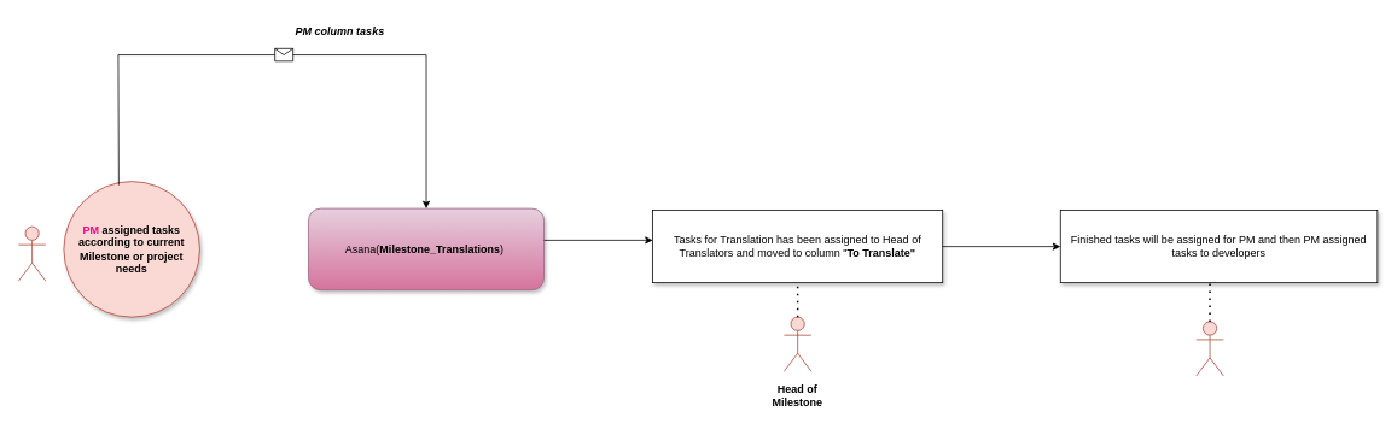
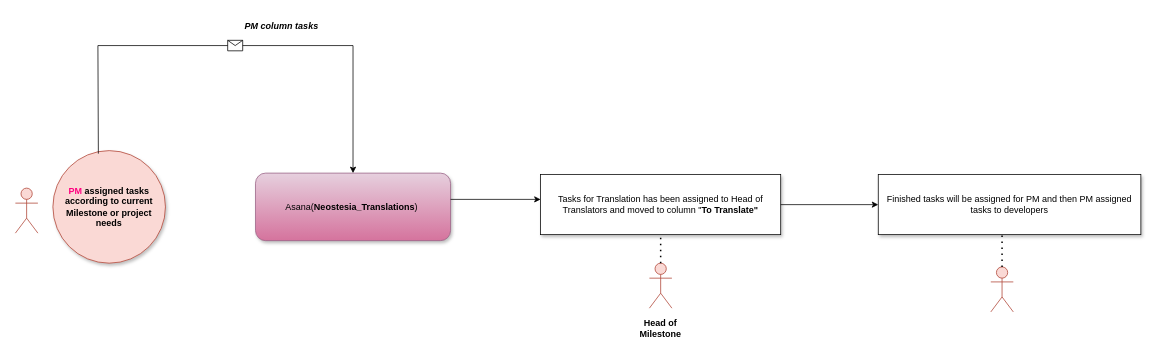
- <mxCell id="2" value="Asana(&lt;b&gt;Milestone_Translations&lt;/b&gt;)&amp;nbsp;" style="rounded=1;whiteSpace=wrap;html=1;fillColor=#e6d0de;strokeColor=#996185;shadow=1;gradientColor=#d5739d;" parent="1" vertex="1"><mxGeometry x="340" y="230" width="260" height="90" as="geometry" /></mxCell>
+ <mxCell id="2" value="Asana(&lt;b&gt;Neostesia_Translations&lt;/b&gt;)&amp;nbsp;" style="rounded=1;whiteSpace=wrap;html=1;fillColor=#e6d0de;strokeColor=#996185;shadow=1;gradientColor=#d5739d;" parent="1" vertex="1"><mxGeometry x="340" y="230" width="260" height="90" as="geometry" /></mxCell>
